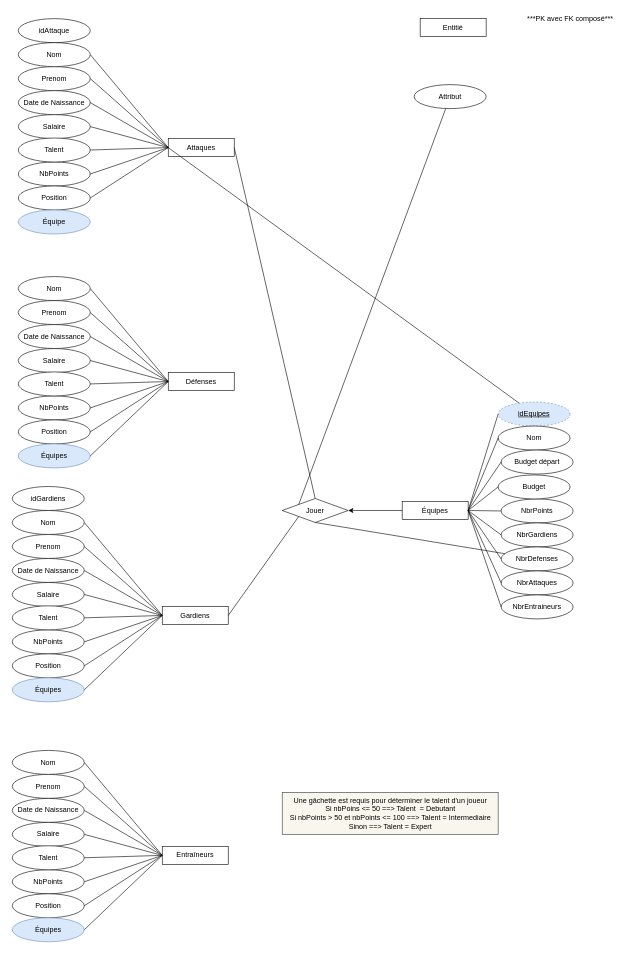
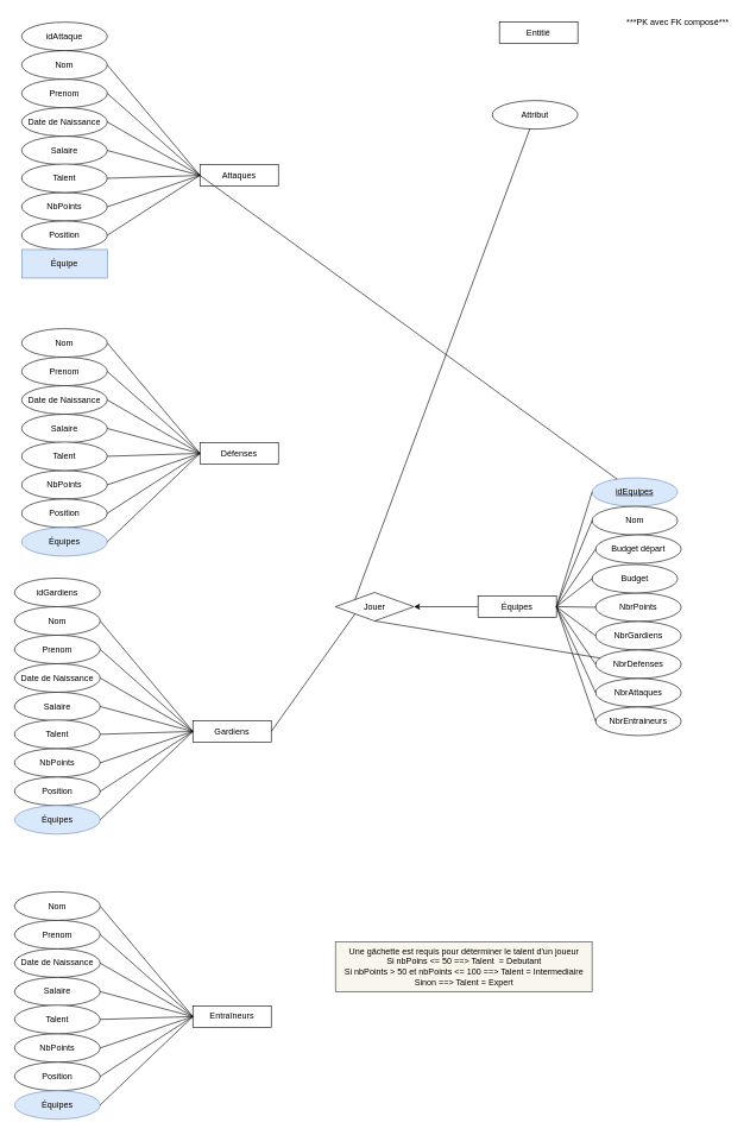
- <mxCell id="59" value="Équipe" style="ellipse;whiteSpace=wrap;html=1;fillColor=#dae8fc;strokeColor=#6c8ebf;" vertex="1" parent="1"><mxGeometry x="30" y="349" width="120" height="40" as="geometry" /></mxCell>
+ <mxCell id="59" value="Équipe" style="whiteSpace=wrap;html=1;fillColor=#dae8fc;strokeColor=#6c8ebf;rounded=0;" vertex="1" parent="1"><mxGeometry x="30" y="349" width="120" height="40" as="geometry" /></mxCell>
- <mxCell id="51" value="" style="endArrow=none;html=1;rounded=0;entryX=1;entryY=0.5;entryDx=0;entryDy=0;exitX=0.5;exitY=0;exitDx=0;exitDy=0;" edge="1" parent="1" target="50" source="5"><mxGeometry width="50" height="50" relative="1" as="geometry"><mxPoint x="541" y="110" as="sourcePoint" /><mxPoint x="820" y="-15.5" as="targetPoint" /></mxGeometry></mxCell>
- <mxCell id="17" value="&lt;u&gt;idEquipes&lt;/u&gt;" style="ellipse;whiteSpace=wrap;html=1;fillColor=#dae8fc;strokeColor=#6c8ebf;dashed=1;" parent="1" vertex="1"><mxGeometry x="830" y="669.25" width="120" height="40" as="geometry" /></mxCell>
+ <mxCell id="17" value="&lt;u&gt;idEquipes&lt;/u&gt;" style="ellipse;whiteSpace=wrap;html=1;fillColor=#dae8fc;strokeColor=#6c8ebf;" parent="1" vertex="1"><mxGeometry x="830" y="669.25" width="120" height="40" as="geometry" /></mxCell>
